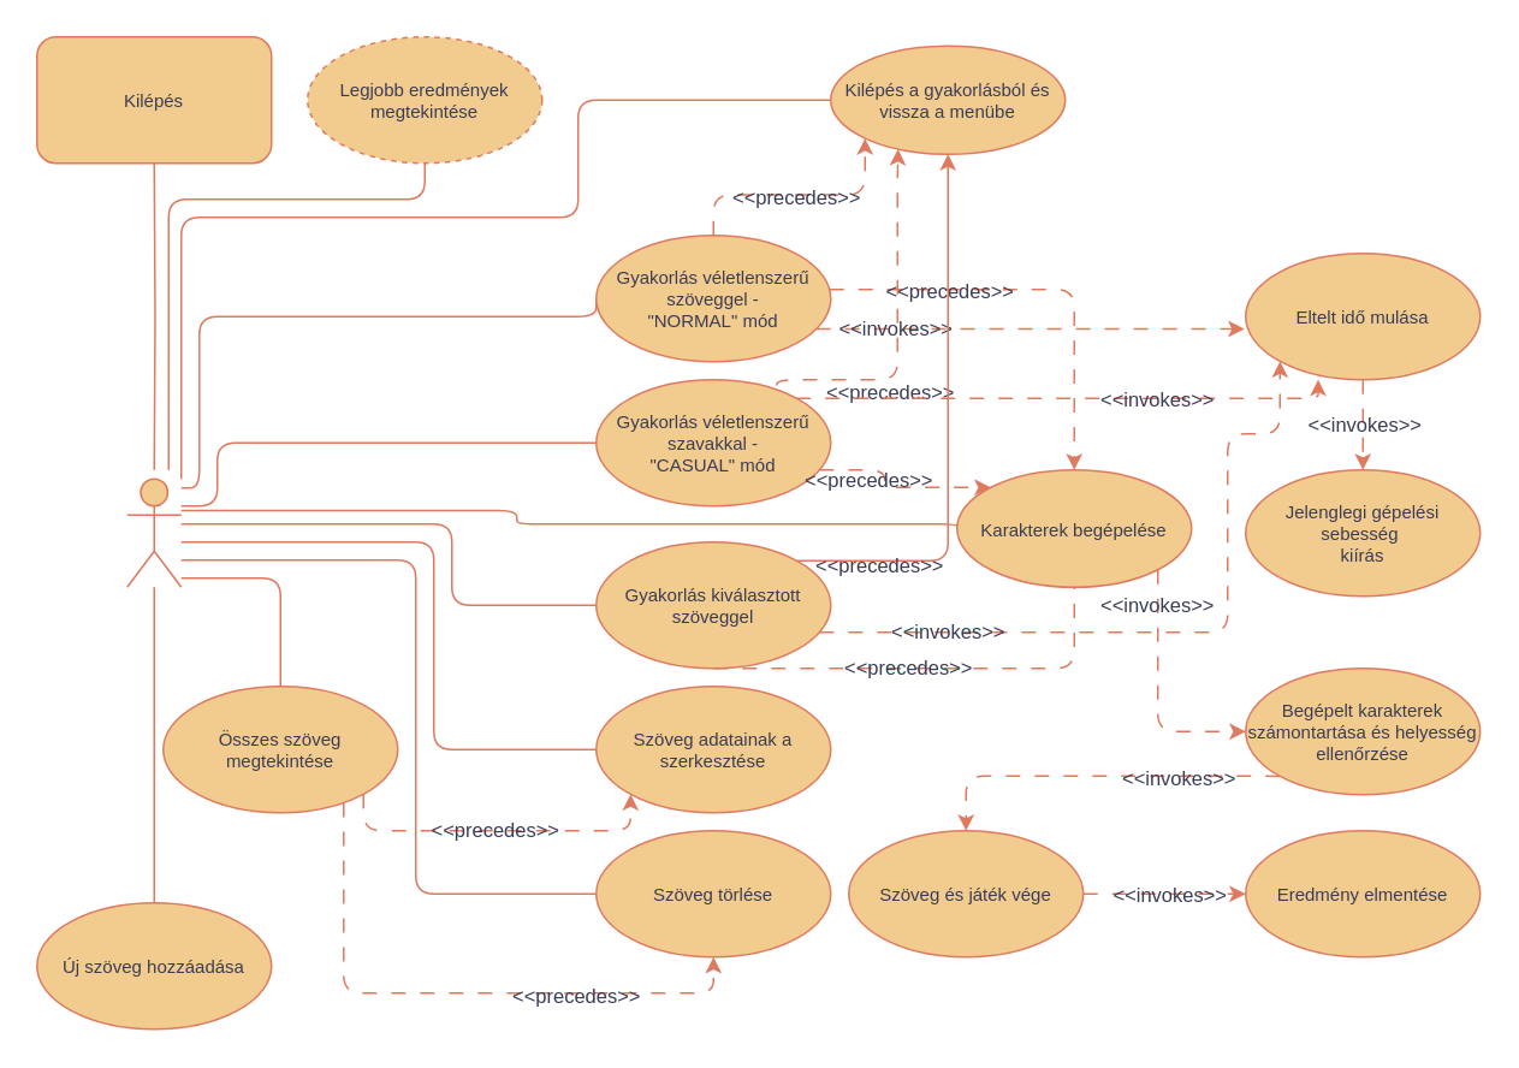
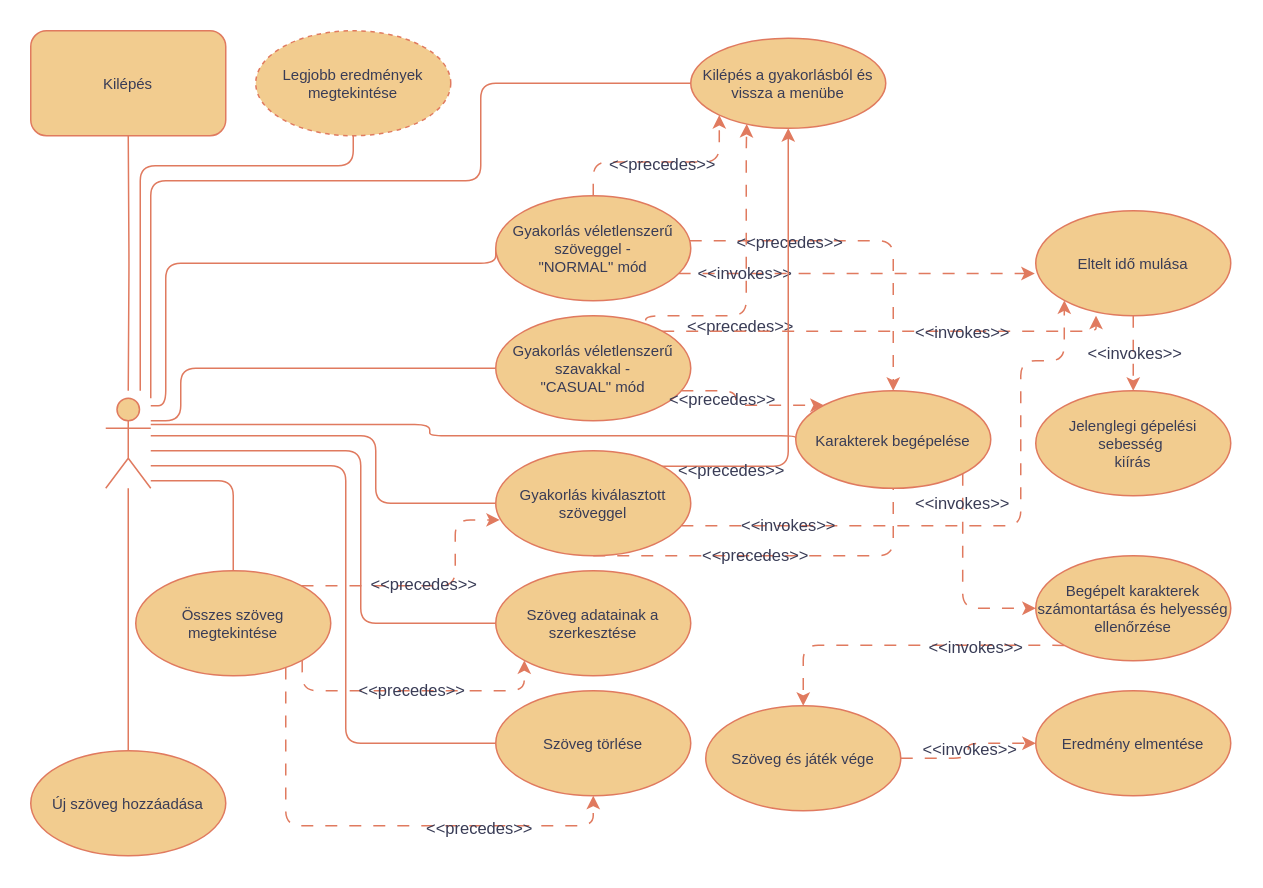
+ <mxCell id="54" style="edgeStyle=orthogonalEdgeStyle;rounded=1;orthogonalLoop=1;jettySize=auto;html=1;entryX=0.021;entryY=0.659;entryDx=0;entryDy=0;entryPerimeter=0;dashed=1;dashPattern=8 8;labelBackgroundColor=none;strokeColor=#E07A5F;fontColor=default;" parent="1" source="41" target="30" edge="1"><mxGeometry relative="1" as="geometry"><Array as="points"><mxPoint x="303" y="390" /></Array></mxGeometry></mxCell>
+ <mxCell id="55" value="&amp;lt;&amp;lt;precedes&amp;gt;&amp;gt;" style="edgeLabel;html=1;align=center;verticalAlign=middle;resizable=0;points=[];labelBackgroundColor=none;fontColor=#393C56;rounded=1;" parent="54" vertex="1" connectable="0"><mxGeometry x="-0.083" y="2" relative="1" as="geometry"><mxPoint as="offset" /></mxGeometry></mxCell>
- <mxCell id="48" value="Szöveg és játék vége" style="ellipse;whiteSpace=wrap;html=1;fontSize=10;labelBackgroundColor=none;fillColor=#F2CC8F;strokeColor=#E07A5F;fontColor=#393C56;rounded=1;" parent="1" vertex="1"><mxGeometry x="470" y="460" width="130" height="70" as="geometry" /></mxCell>
+ <mxCell id="48" value="Szöveg és játék vége" style="ellipse;whiteSpace=wrap;html=1;fontSize=10;labelBackgroundColor=none;fillColor=#F2CC8F;strokeColor=#E07A5F;fontColor=#393C56;rounded=1;" parent="1" vertex="1"><mxGeometry x="470" y="470" width="130" height="70" as="geometry" /></mxCell>
